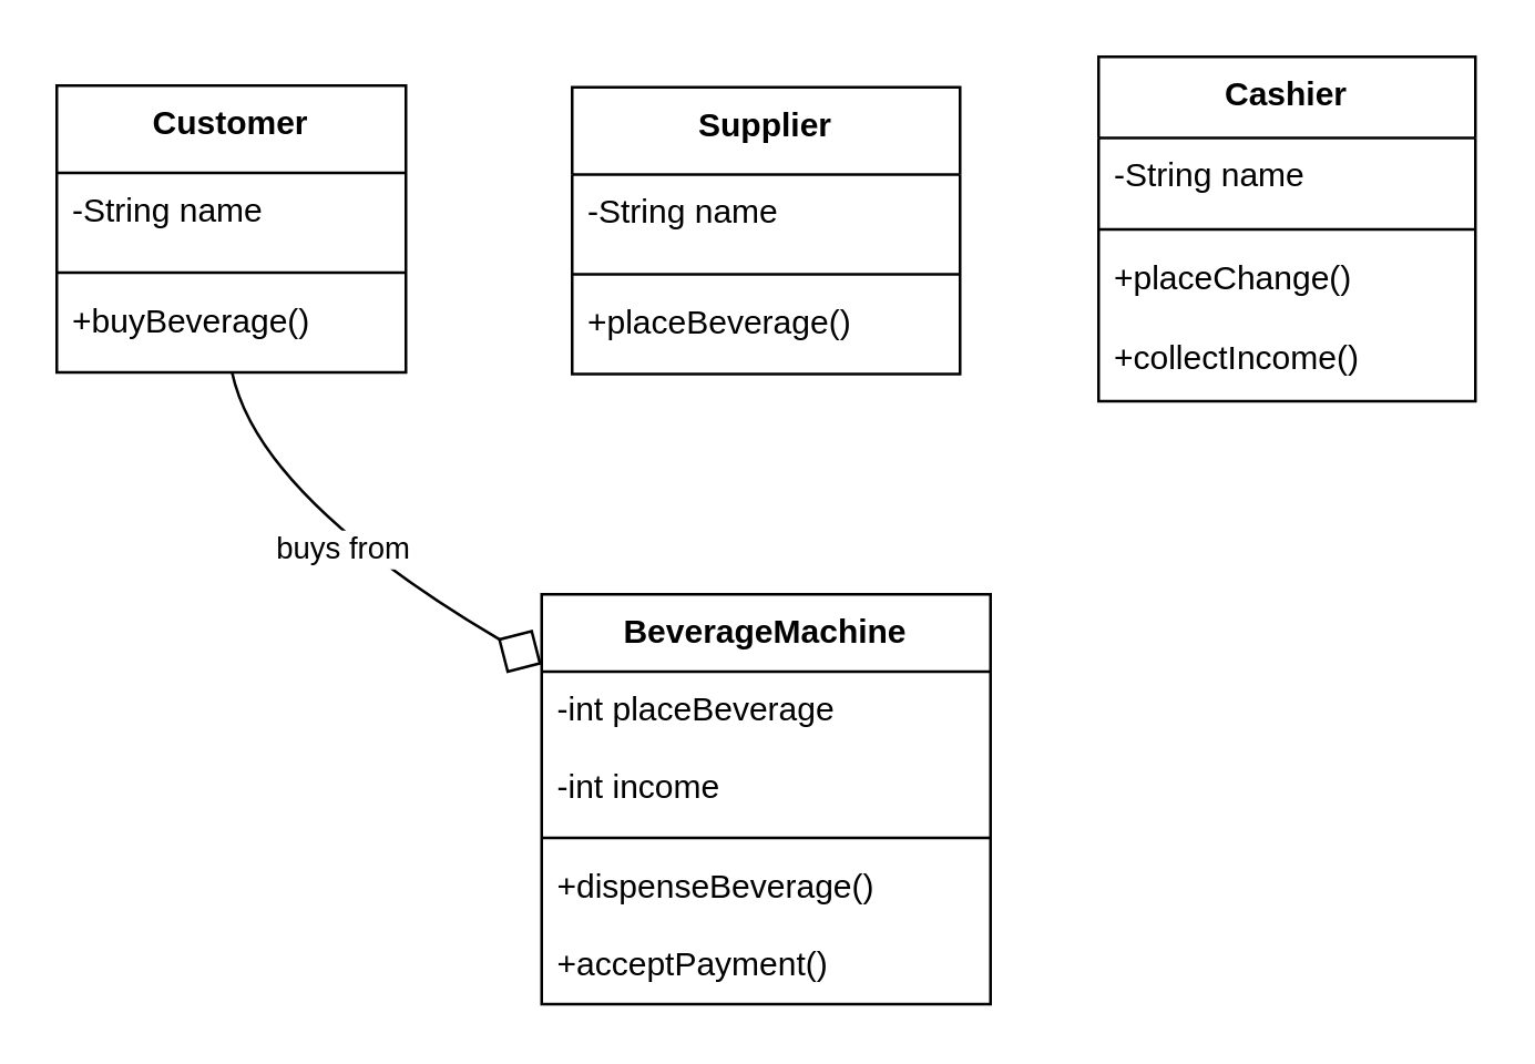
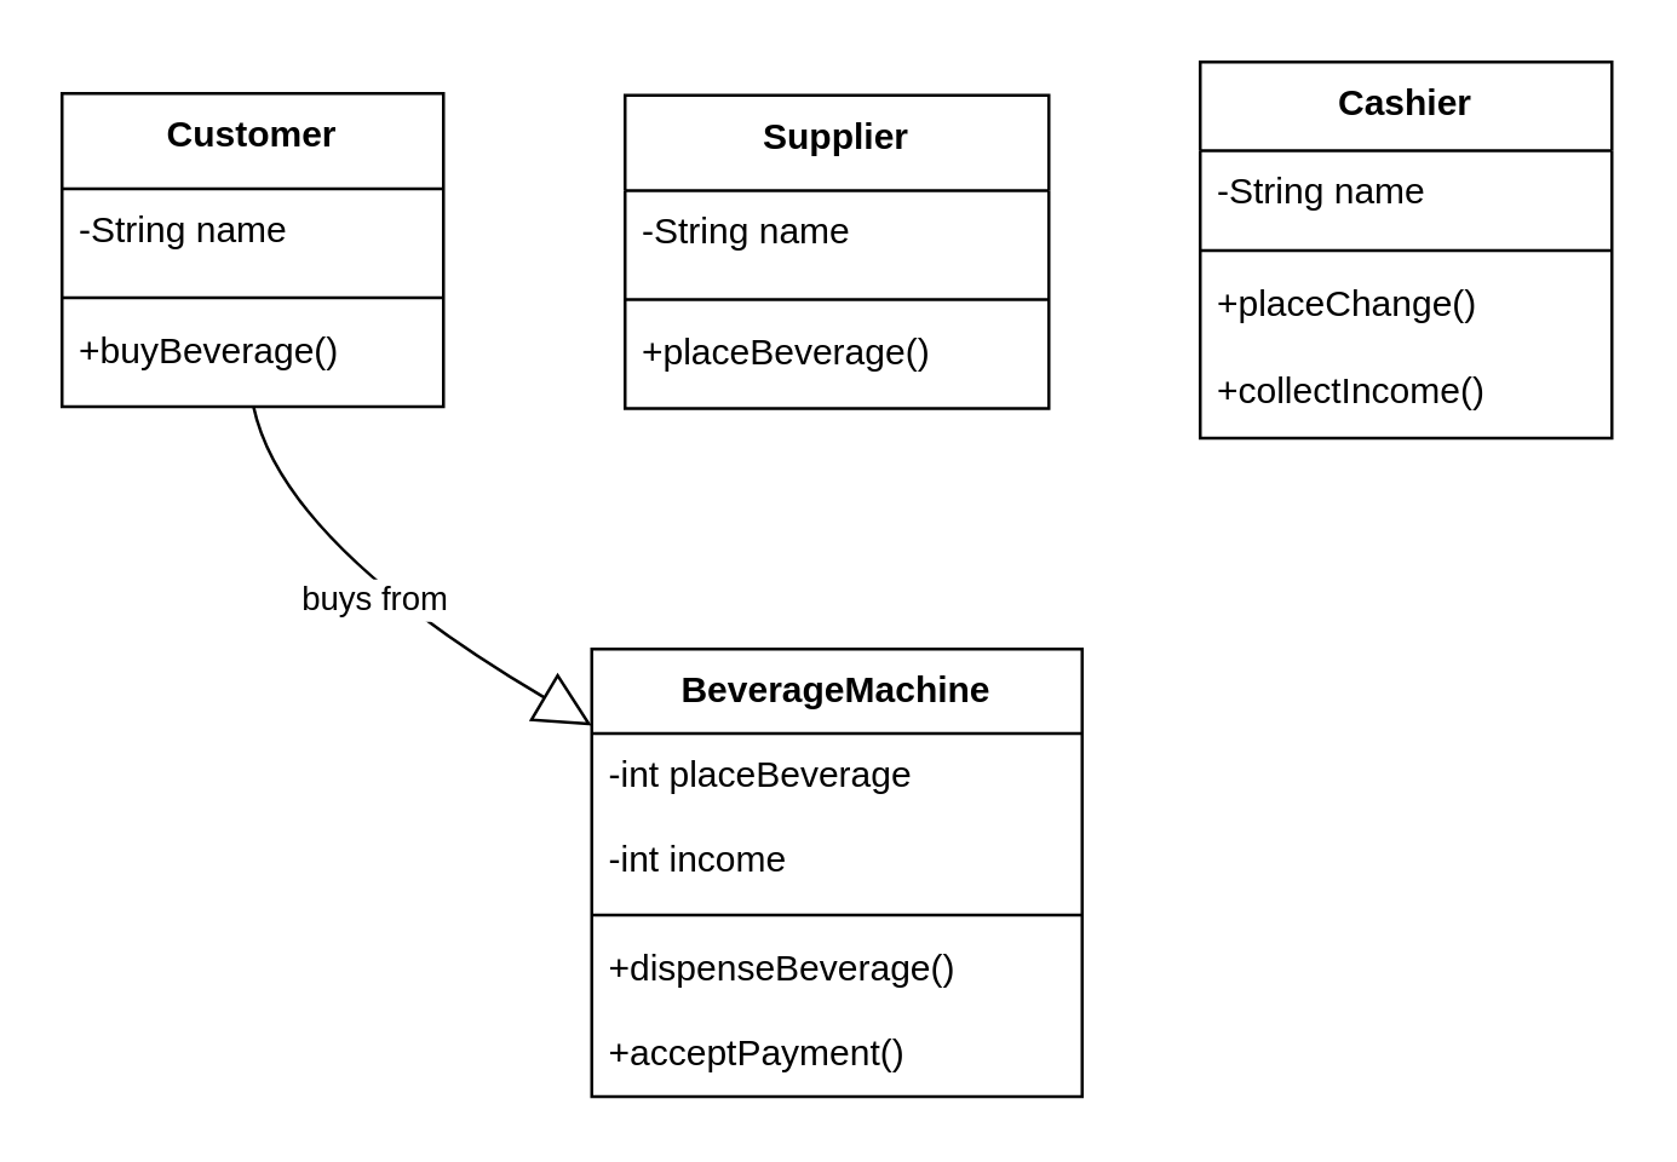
- <mxCell id="21" value="buys from" style="curved=1;startArrow=none;endArrow=diamond;endSize=16;endFill=0;exitX=0.502;exitY=0.998;entryX=-0.0;entryY=0.171;rounded=0;" edge="1" parent="1" source="2" target="15"><mxGeometry relative="1" as="geometry"><Array as="points"><mxPoint x="93" y="179" /></Array></mxGeometry></mxCell>
+ <mxCell id="21" value="buys from" style="curved=1;startArrow=none;endArrow=block;endSize=16;endFill=0;exitX=0.502;exitY=0.998;entryX=-0.0;entryY=0.171;rounded=0;" edge="1" parent="1" source="2" target="15"><mxGeometry relative="1" as="geometry"><Array as="points"><mxPoint x="93" y="179" /></Array></mxGeometry></mxCell>
